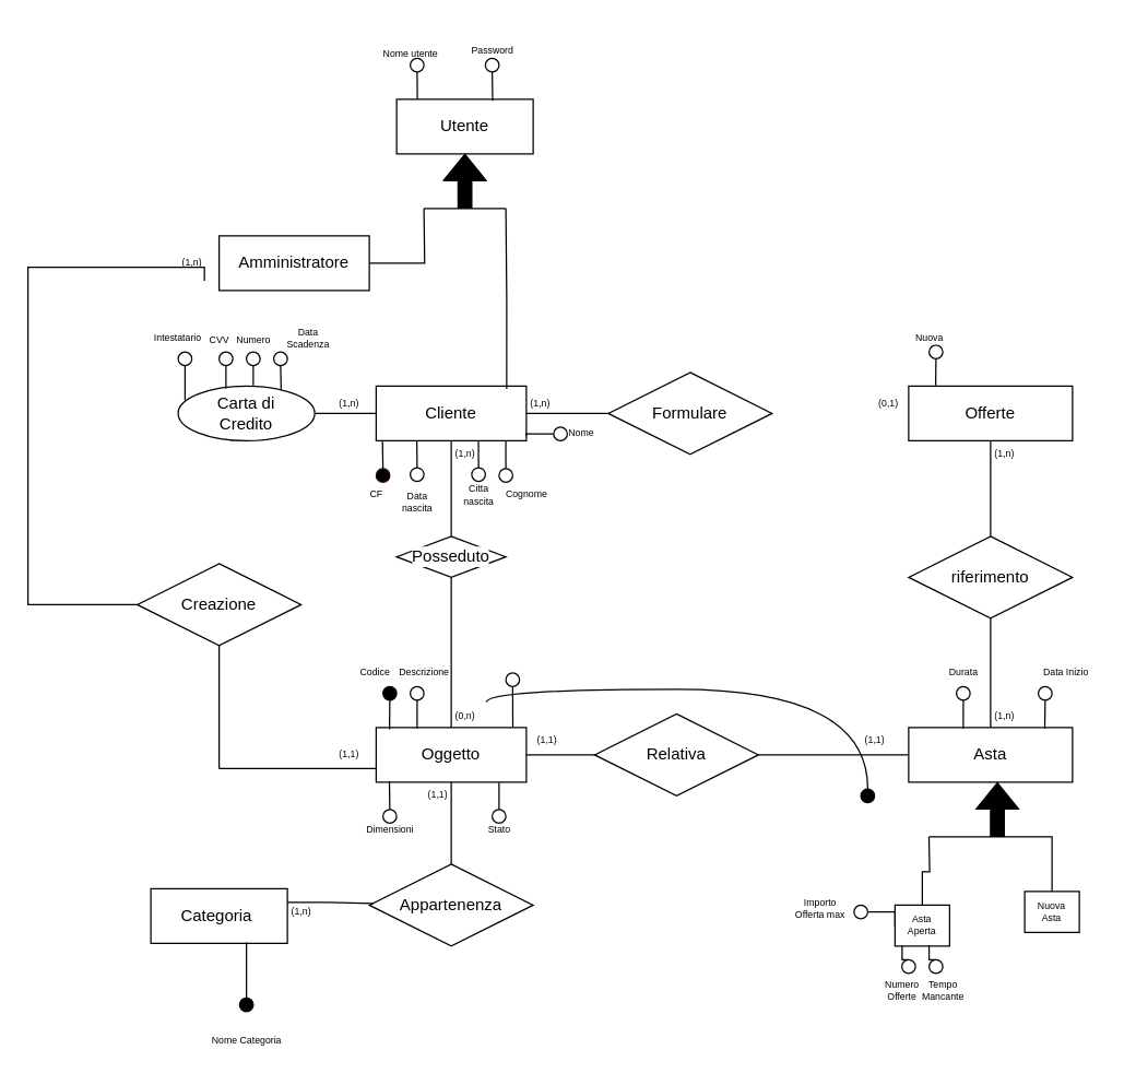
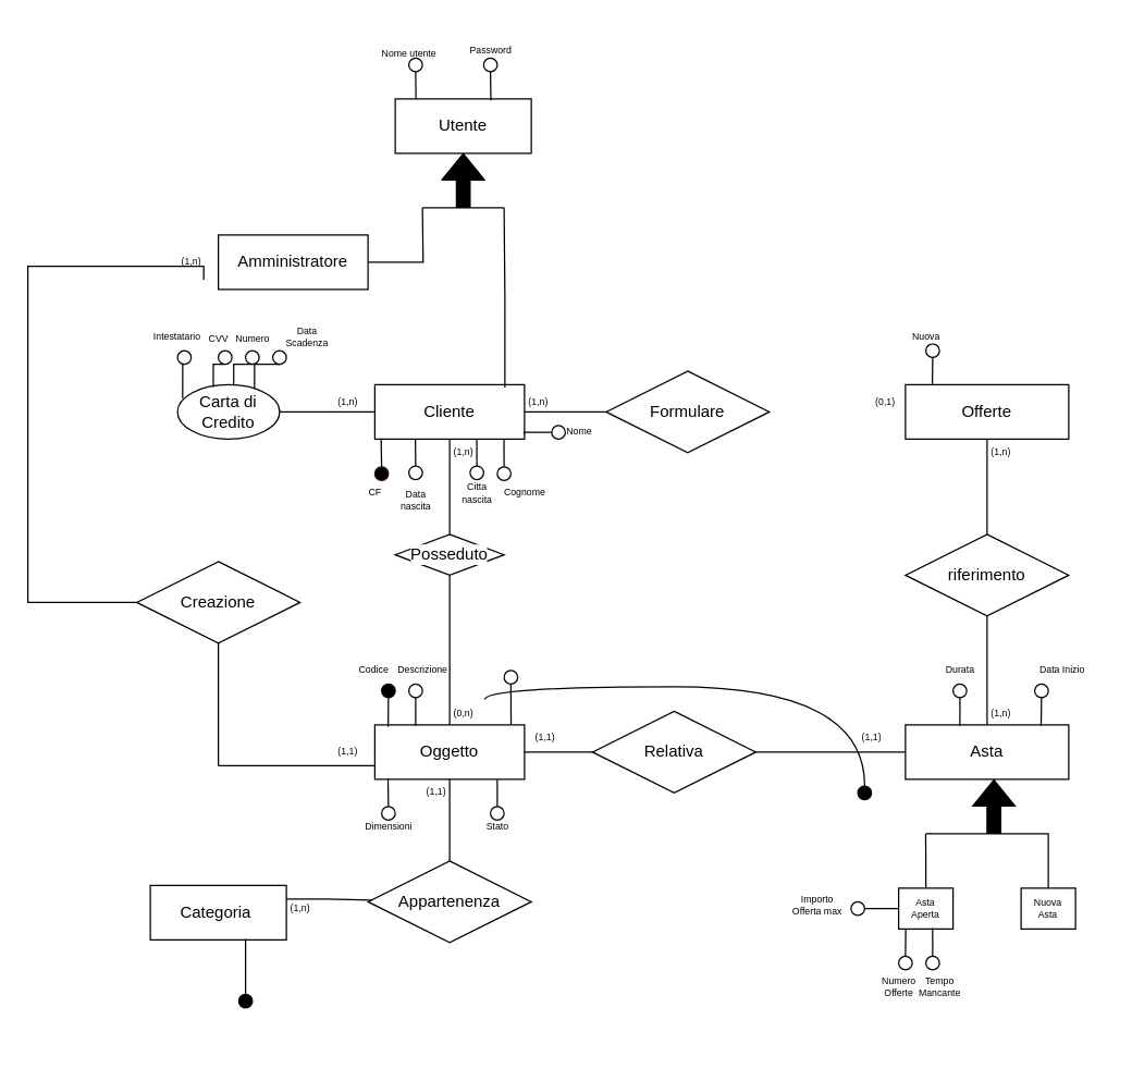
- <mxCell id="19" value="Carta di&lt;br&gt;Credito" style="ellipse;whiteSpace=wrap;html=1;align=center;" parent="1" vertex="1"><mxGeometry x="130" y="282" width="100" height="40" as="geometry" /></mxCell>
+ <mxCell id="19" value="Carta di&lt;br&gt;Credito" style="ellipse;whiteSpace=wrap;html=1;align=center;" parent="1" vertex="1"><mxGeometry x="130" y="282" width="75" height="40" as="geometry" /></mxCell>
- <mxCell id="58" value="Asta&lt;div&gt;Aperta&lt;/div&gt;" style="whiteSpace=wrap;html=1;align=center;verticalAlign=middle;fontFamily=Helvetica;fontSize=7;fontColor=default;labelBackgroundColor=default;autosize=1;resizable=0;fillColor=none;gradientColor=none;" parent="1" vertex="1"><mxGeometry x="655" y="662" width="40" height="30" as="geometry" /></mxCell>
+ <mxCell id="58" value="Asta&lt;div&gt;Aperta&lt;/div&gt;" style="whiteSpace=wrap;html=1;align=center;verticalAlign=middle;fontFamily=Helvetica;fontSize=7;fontColor=default;labelBackgroundColor=default;autosize=1;resizable=0;fillColor=none;gradientColor=none;" parent="1" vertex="1"><mxGeometry x="660" y="652" width="40" height="30" as="geometry" /></mxCell>
- <mxCell id="48" value="Nome Categoria" style="text;html=1;align=center;verticalAlign=middle;resizable=0;points=[];autosize=1;strokeColor=none;fillColor=none;fontFamily=Helvetica;fontSize=7;fontColor=default;labelBackgroundColor=default;" parent="1" vertex="1"><mxGeometry x="145" y="752" width="70" height="20" as="geometry" /></mxCell>
